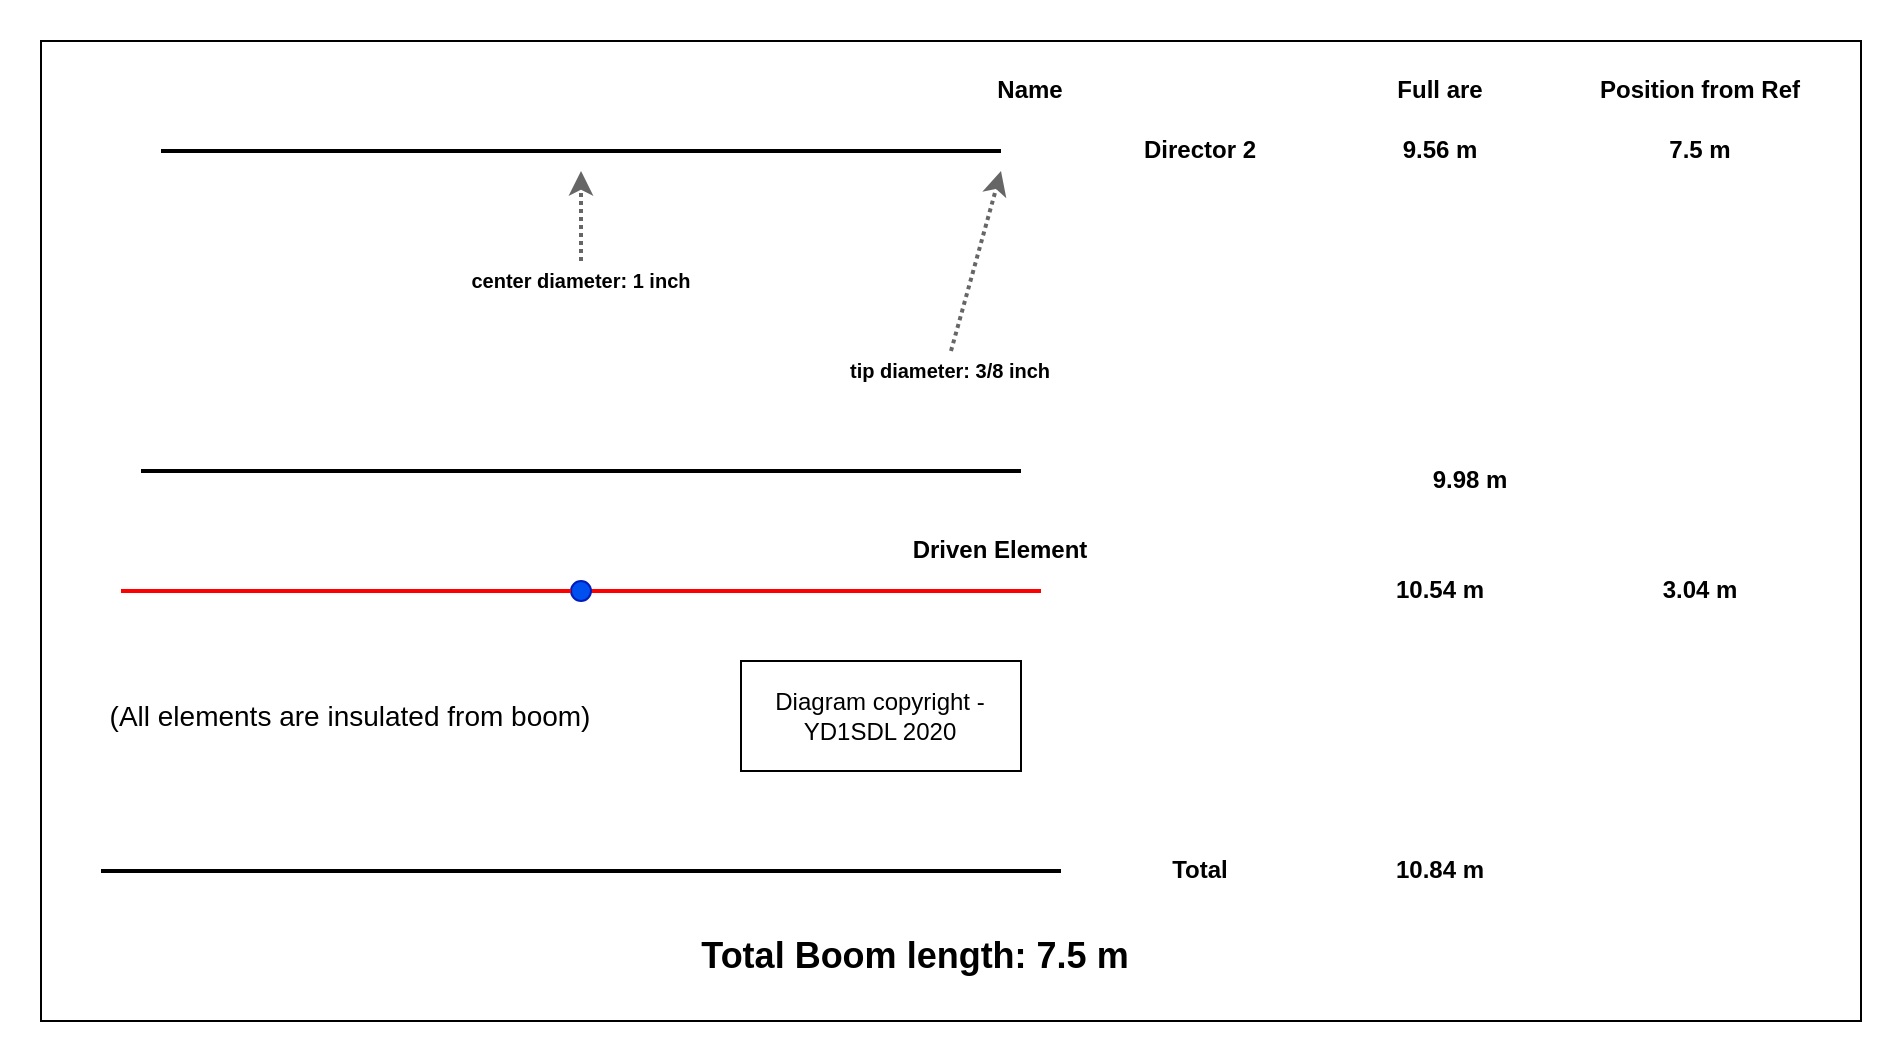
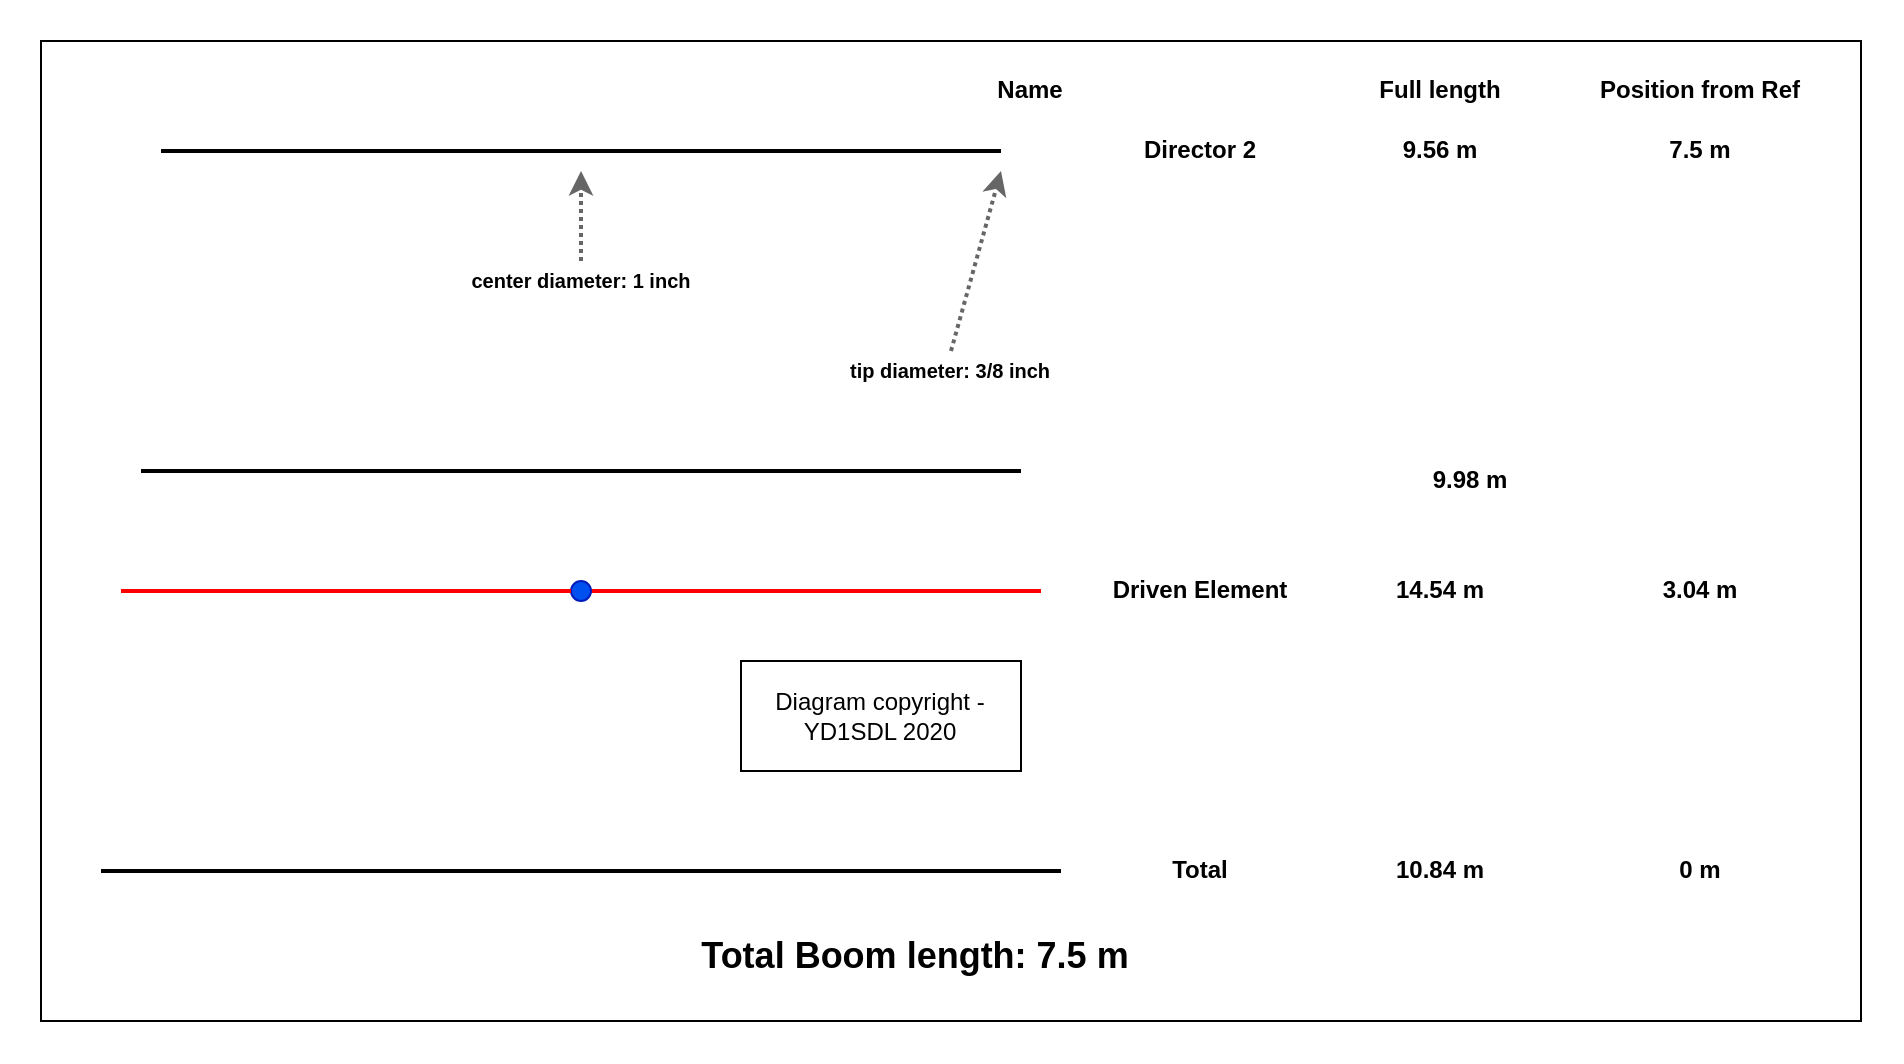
- <mxCell id="14" value="&lt;b&gt;Full are&lt;/b&gt;" style="text;html=1;strokeColor=none;fillColor=none;align=center;verticalAlign=middle;whiteSpace=wrap;rounded=0;" vertex="1" parent="1"><mxGeometry x="670" y="35" width="100" height="20" as="geometry" /></mxCell>
+ <mxCell id="14" value="&lt;b&gt;Full length&lt;/b&gt;" style="text;html=1;strokeColor=none;fillColor=none;align=center;verticalAlign=middle;whiteSpace=wrap;rounded=0;" vertex="1" parent="1"><mxGeometry x="670" y="35" width="100" height="20" as="geometry" /></mxCell>
- <mxCell id="17" value="&lt;b&gt;Driven Element&lt;/b&gt;" style="text;html=1;strokeColor=none;fillColor=none;align=center;verticalAlign=middle;whiteSpace=wrap;rounded=0;" vertex="1" parent="1"><mxGeometry x="450" y="265" width="100" height="20" as="geometry" /></mxCell>
+ <mxCell id="17" value="&lt;b&gt;Driven Element&lt;/b&gt;" style="text;html=1;strokeColor=none;fillColor=none;align=center;verticalAlign=middle;whiteSpace=wrap;rounded=0;" vertex="1" parent="1"><mxGeometry x="550" y="285" width="100" height="20" as="geometry" /></mxCell>
- <mxCell id="20" value="&lt;b&gt;10.54 m&lt;/b&gt;" style="text;html=1;strokeColor=none;fillColor=none;align=center;verticalAlign=middle;whiteSpace=wrap;rounded=0;" vertex="1" parent="1"><mxGeometry x="670" y="285" width="100" height="20" as="geometry" /></mxCell>
+ <mxCell id="20" value="&lt;b&gt;14.54 m&lt;/b&gt;" style="text;html=1;strokeColor=none;fillColor=none;align=center;verticalAlign=middle;whiteSpace=wrap;rounded=0;" vertex="1" parent="1"><mxGeometry x="670" y="285" width="100" height="20" as="geometry" /></mxCell>
- <mxCell id="32" value="&lt;font style=&quot;font-size: 14px&quot;&gt;(All elements are insulated from boom)&lt;/font&gt;" style="text;html=1;strokeColor=none;fillColor=none;align=center;verticalAlign=middle;whiteSpace=wrap;rounded=0;" vertex="1" parent="1"><mxGeometry x="40" y="345" width="270" height="25" as="geometry" /></mxCell>
+ <mxCell id="25" value="&lt;b&gt;0 m&lt;/b&gt;" style="text;html=1;strokeColor=none;fillColor=none;align=center;verticalAlign=middle;whiteSpace=wrap;rounded=0;" vertex="1" parent="1"><mxGeometry x="800" y="425" width="100" height="20" as="geometry" /></mxCell>
